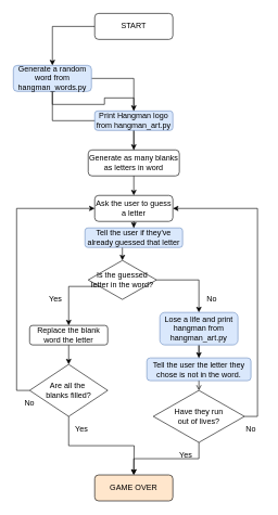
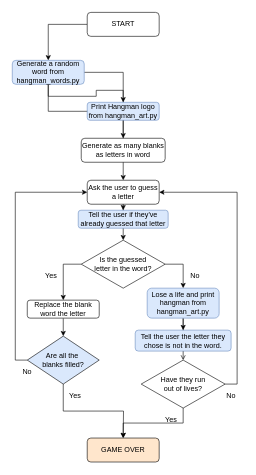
- <mxCell id="14" value="Is the guessed &lt;br&gt;letter in the word?" style="rhombus;whiteSpace=wrap;html=1;" parent="1" vertex="1"><mxGeometry x="135" y="400" width="105" height="60" as="geometry" /></mxCell>
+ <mxCell id="14" value="Is the guessed &lt;br&gt;letter in the word?" style="rhombus;whiteSpace=wrap;html=1;" parent="1" vertex="1"><mxGeometry x="135" y="400" width="140" height="80" as="geometry" /></mxCell>
- <mxCell id="28" value="Are all the&amp;nbsp;&lt;br&gt;blanks filled?" style="rhombus;whiteSpace=wrap;html=1;" parent="1" vertex="1"><mxGeometry x="45" y="560" width="120" height="80" as="geometry" /></mxCell>
+ <mxCell id="28" value="Are all the&amp;nbsp;&lt;br&gt;blanks filled?" style="rhombus;whiteSpace=wrap;html=1;fillColor=#dae8fc;" parent="1" vertex="1"><mxGeometry x="45" y="560" width="120" height="80" as="geometry" /></mxCell>
